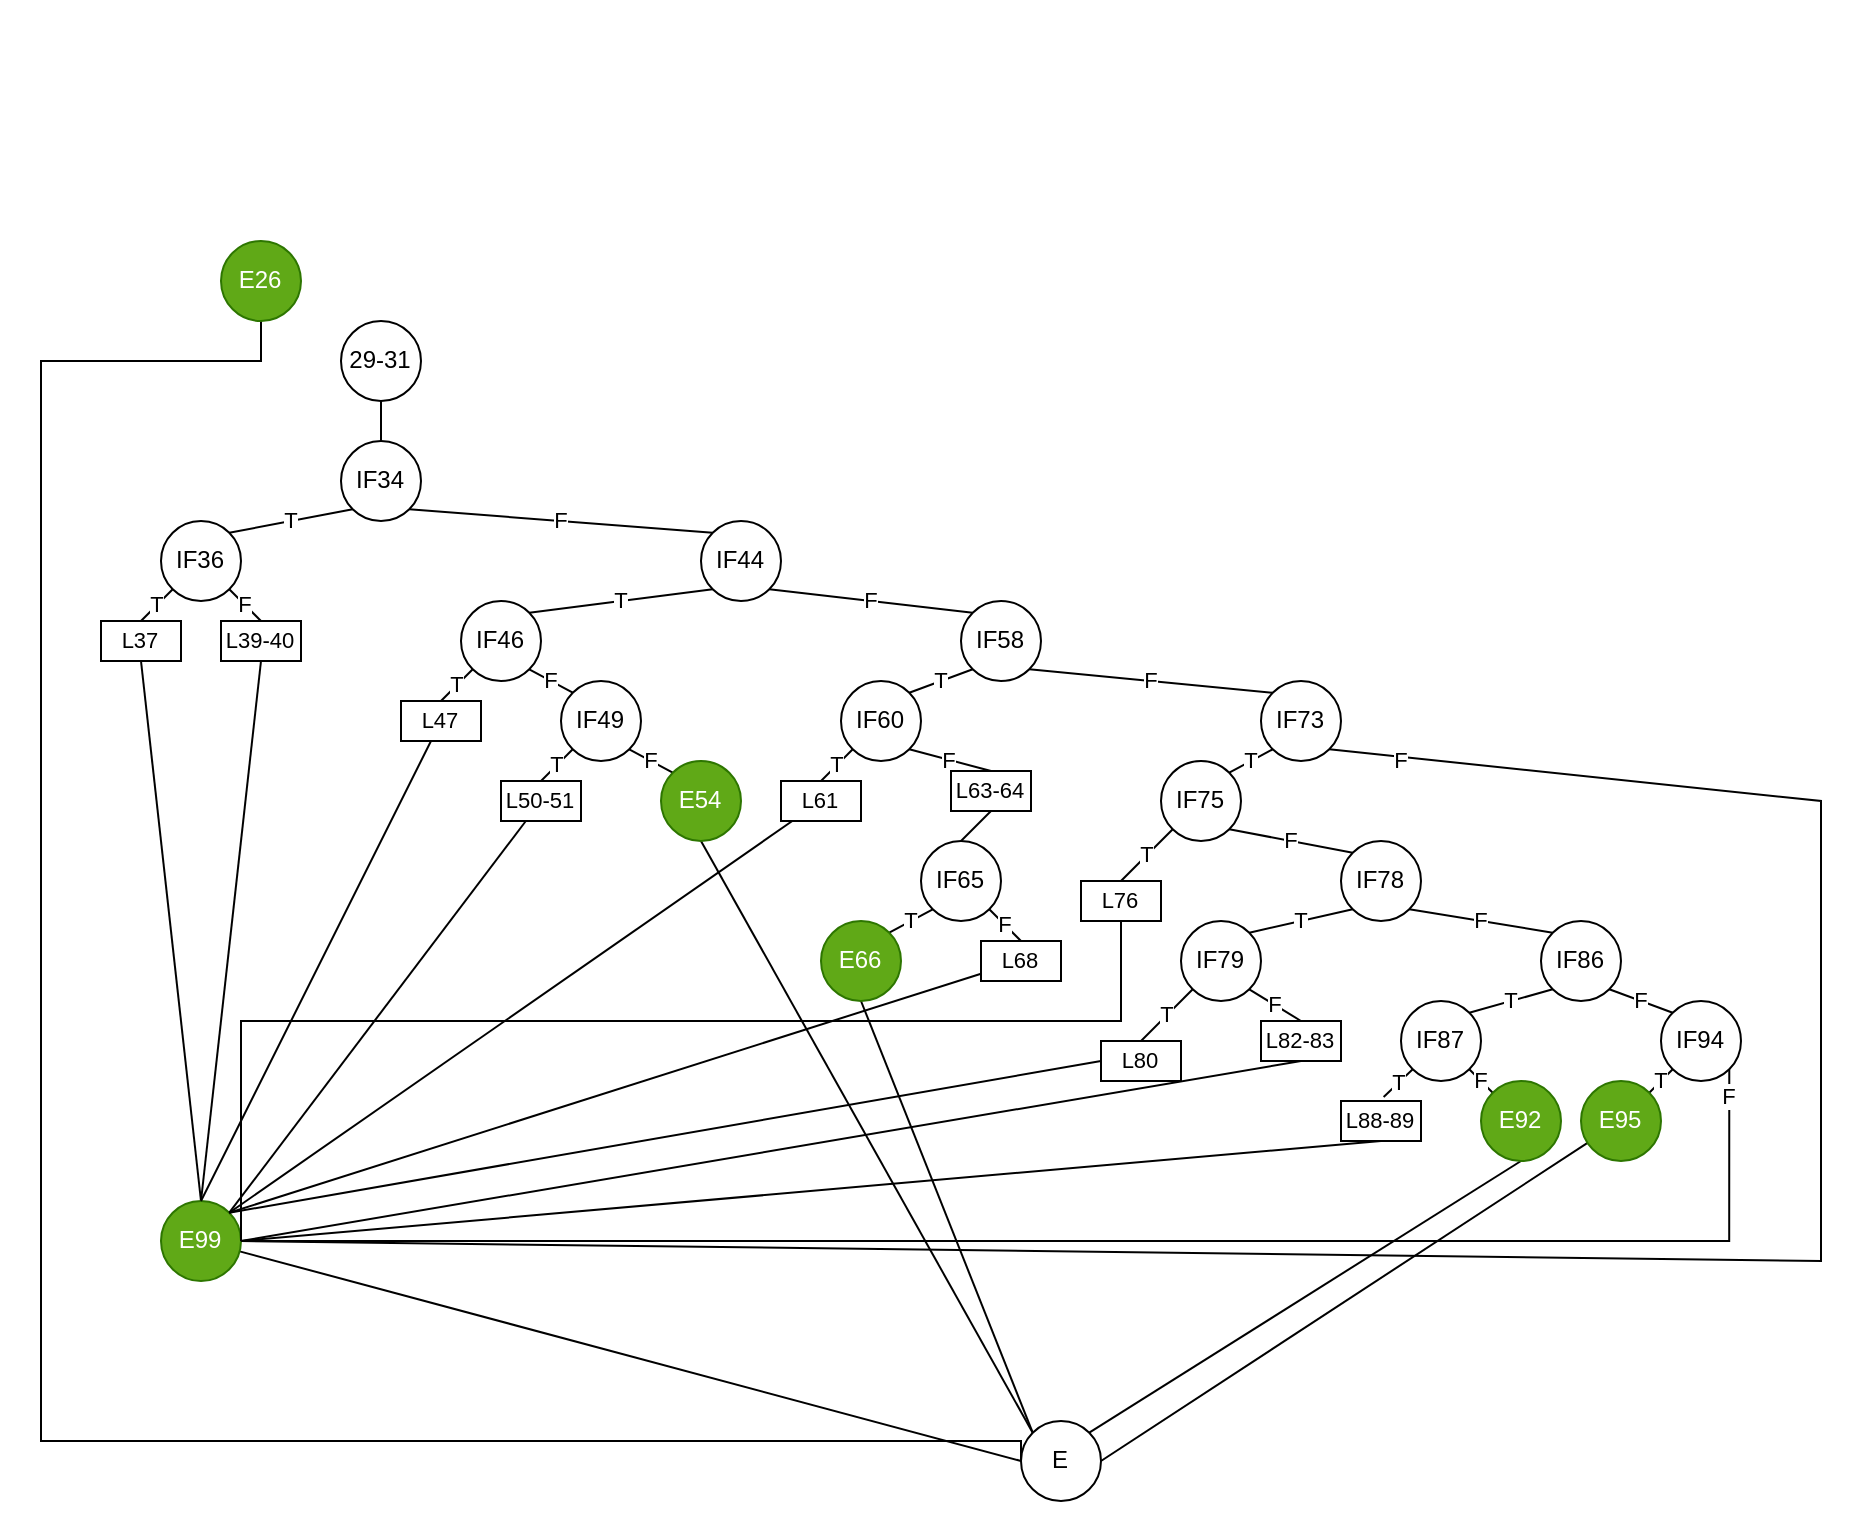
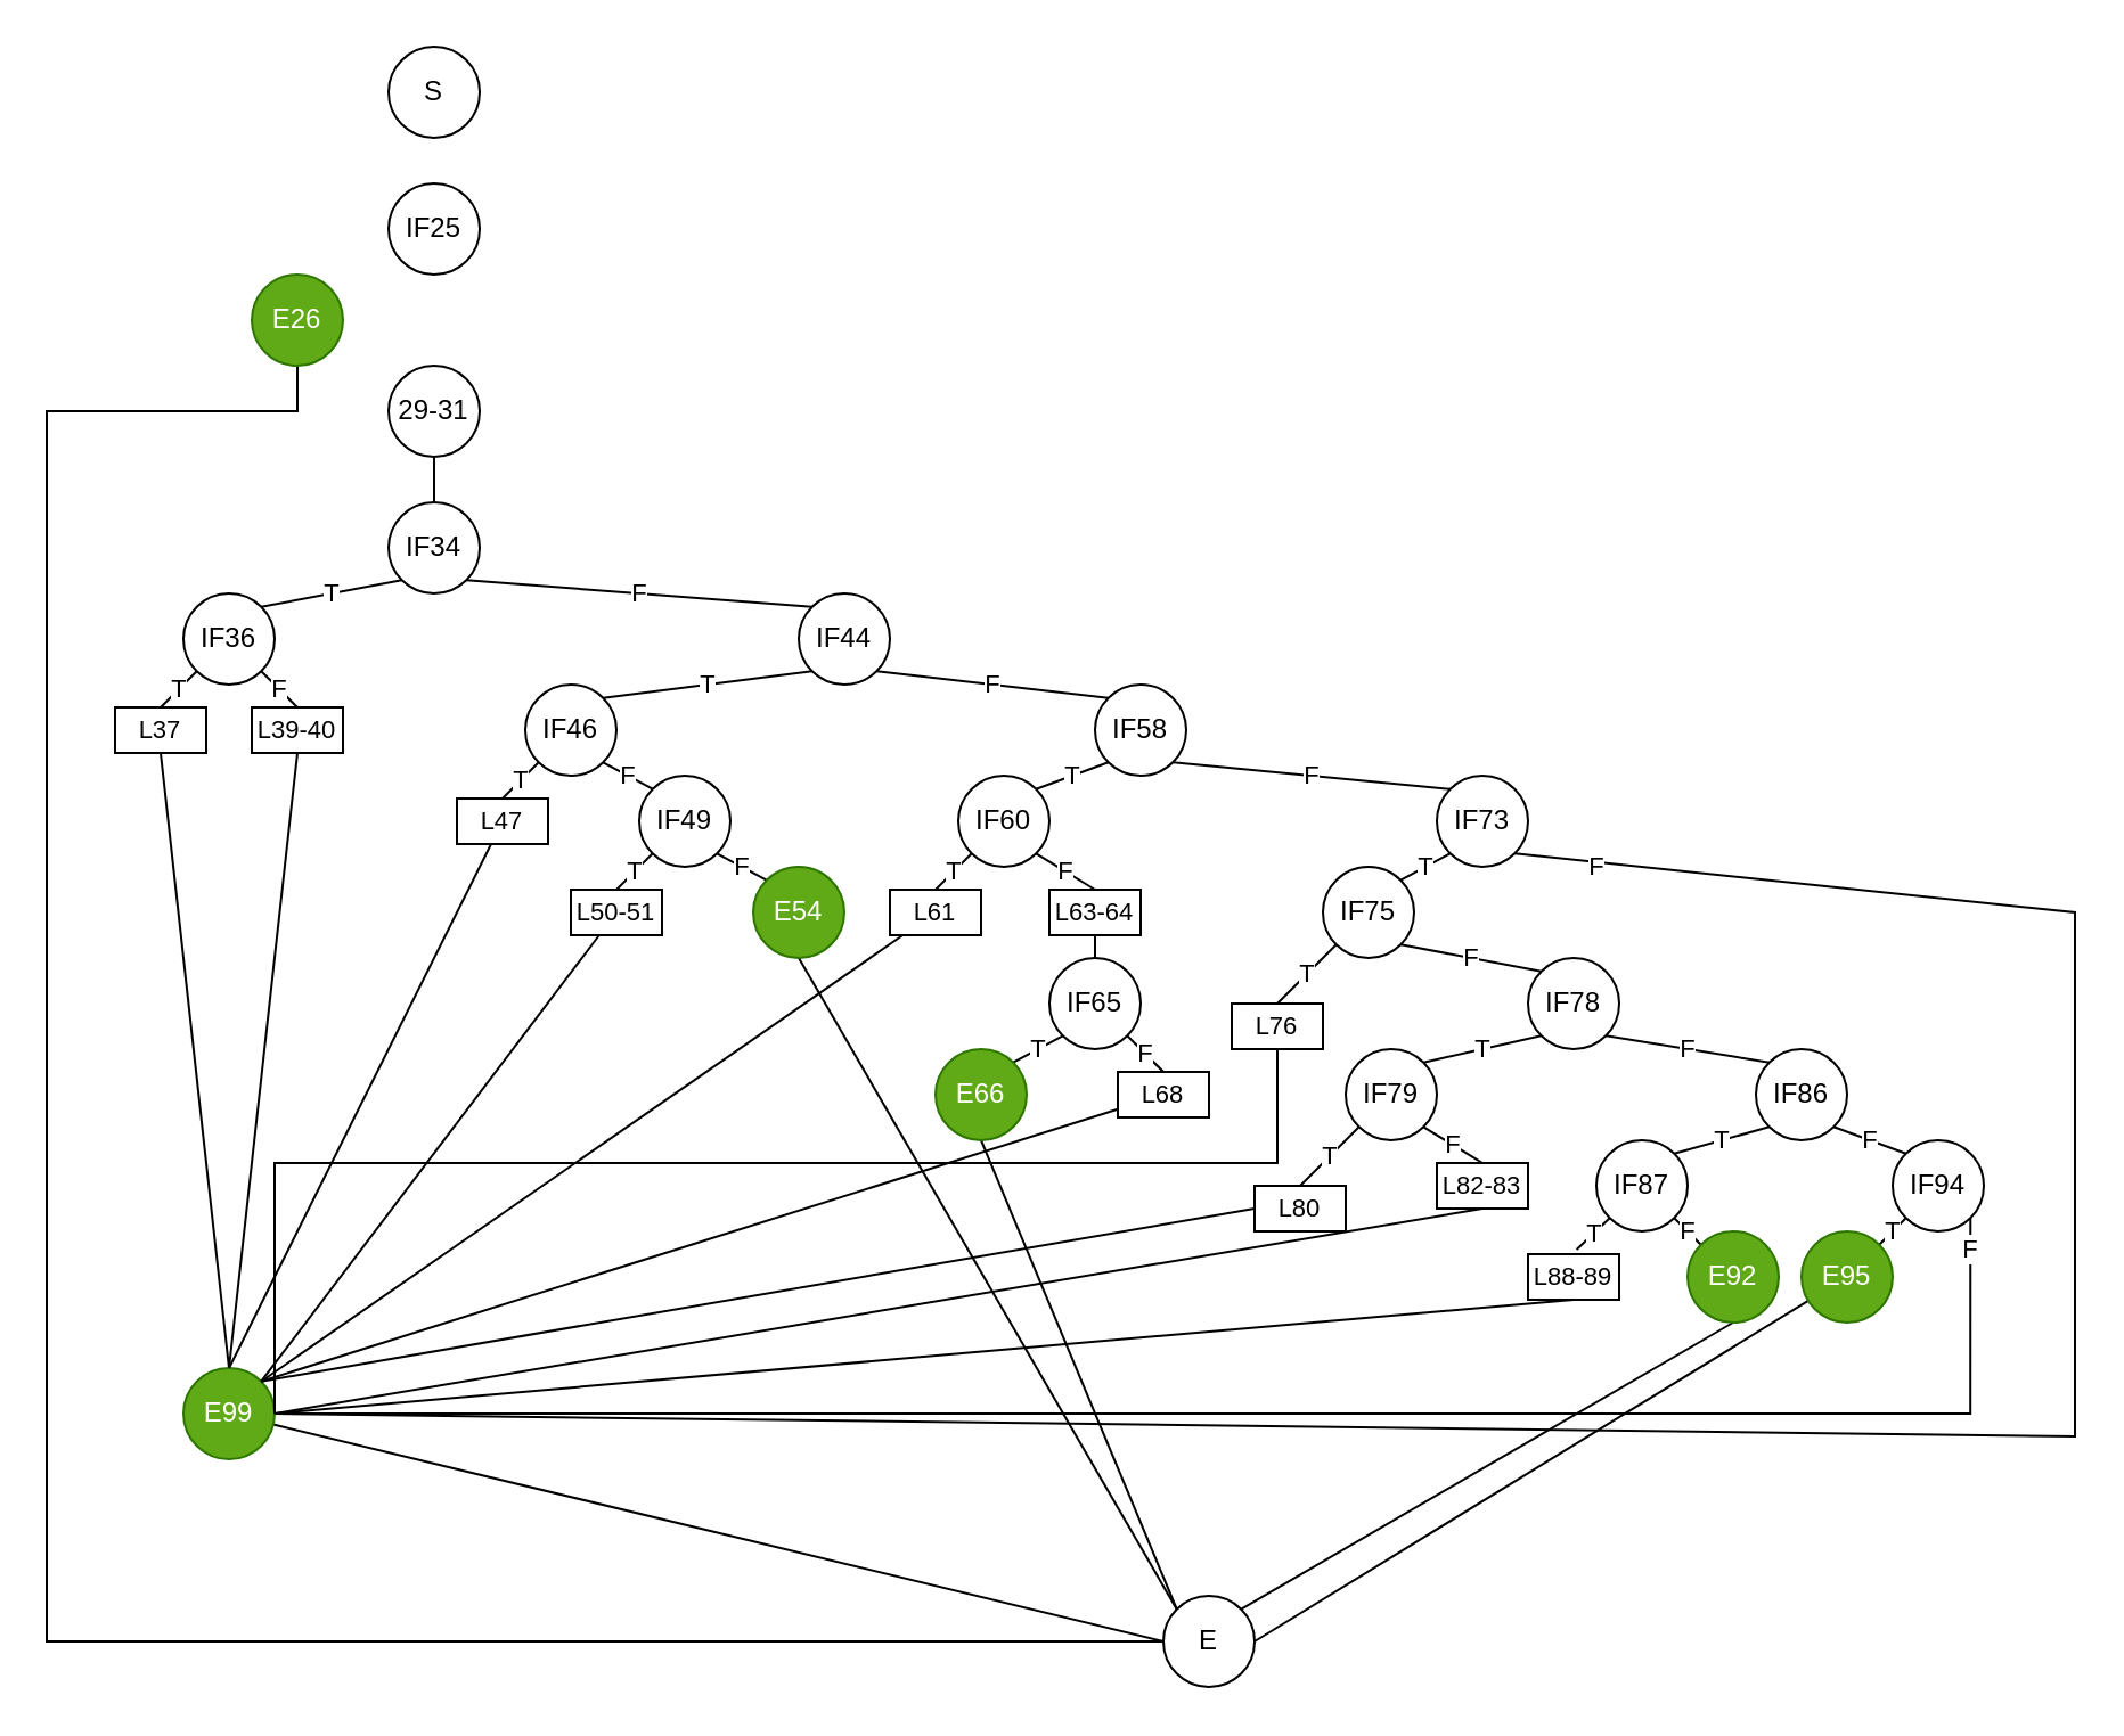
+ <mxCell id="2" value="S" style="ellipse;whiteSpace=wrap;html=1;aspect=fixed;" vertex="1" parent="1"><mxGeometry x="170" y="20" width="40" height="40" as="geometry" /></mxCell>
+ <mxCell id="3" value="IF25" style="ellipse;whiteSpace=wrap;html=1;aspect=fixed;" vertex="1" parent="1"><mxGeometry x="170" y="80" width="40" height="40" as="geometry" /></mxCell>
- <mxCell id="45" value="L63-64" style="rounded=0;whiteSpace=wrap;html=1;fontFamily=Helvetica;fontSize=11;fontColor=default;" vertex="1" parent="1"><mxGeometry x="475" y="385" width="40" height="20" as="geometry" /></mxCell>
+ <mxCell id="45" value="L63-64" style="rounded=0;whiteSpace=wrap;html=1;fontFamily=Helvetica;fontSize=11;fontColor=default;" vertex="1" parent="1"><mxGeometry x="460" y="390" width="40" height="20" as="geometry" /></mxCell>
- <mxCell id="85" value="E" style="ellipse;whiteSpace=wrap;html=1;aspect=fixed;" vertex="1" parent="1"><mxGeometry x="510" y="710" width="40" height="40" as="geometry" /></mxCell>
+ <mxCell id="85" value="E" style="ellipse;whiteSpace=wrap;html=1;aspect=fixed;" vertex="1" parent="1"><mxGeometry x="510" y="700" width="40" height="40" as="geometry" /></mxCell>
